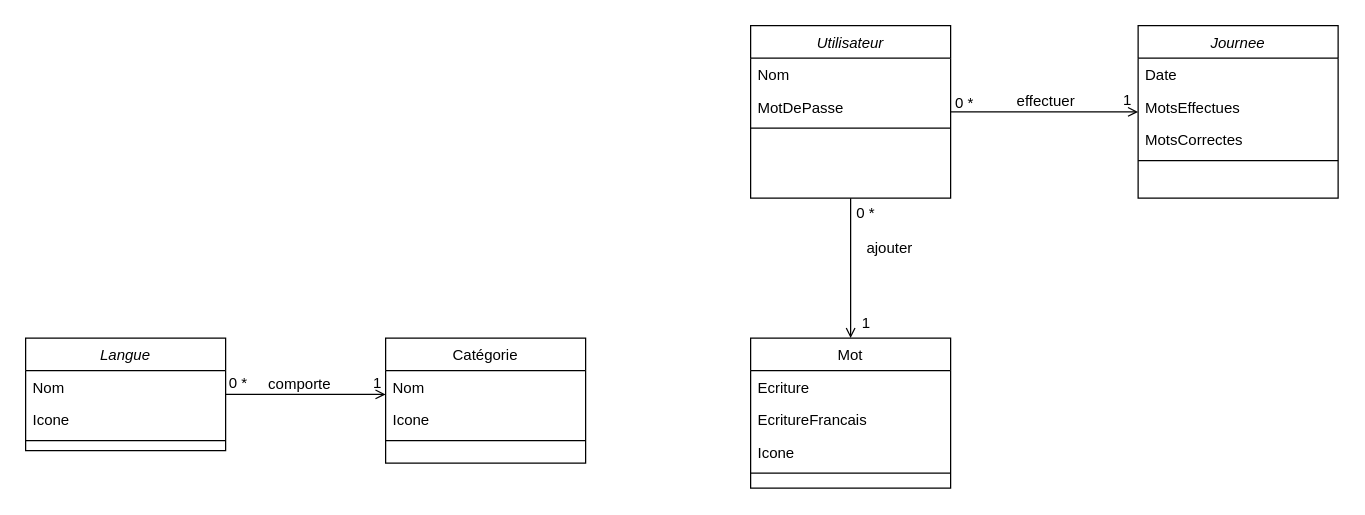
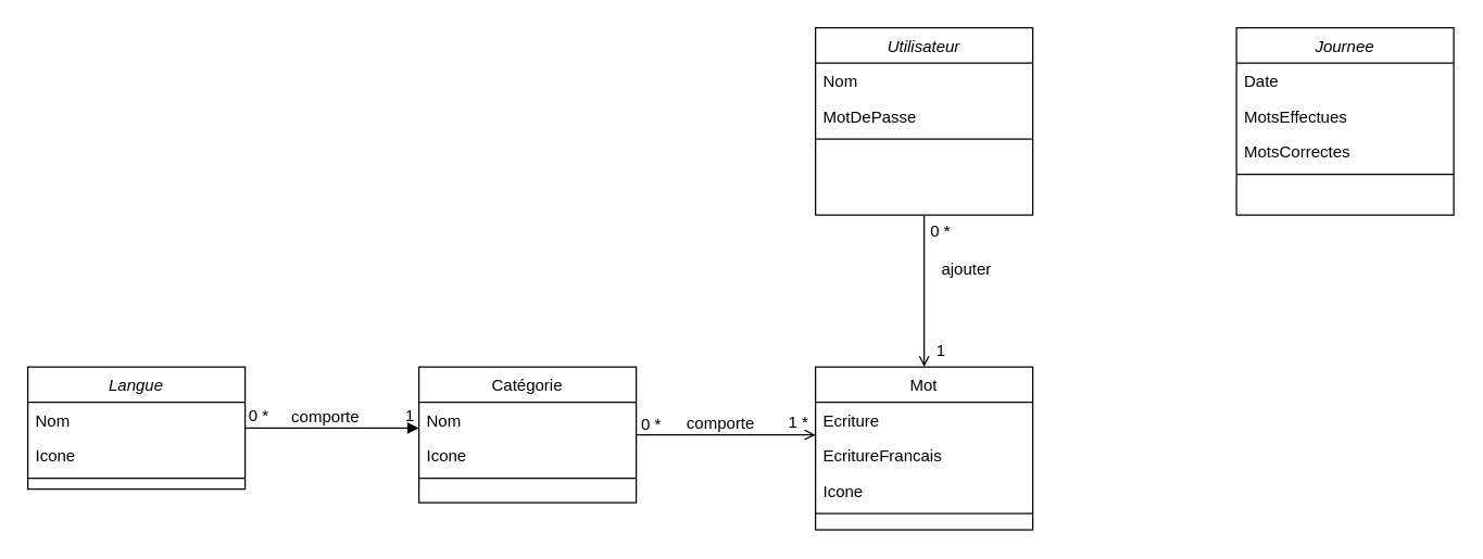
- <mxCell id="36" value="" style="endArrow=open;shadow=0;strokeWidth=1;rounded=0;endFill=1;edgeStyle=elbowEdgeStyle;elbow=vertical;" edge="1" parent="1" source="23" target="31"><mxGeometry x="0.5" y="41" relative="1" as="geometry"><mxPoint x="760" y="88.656" as="sourcePoint" /><mxPoint x="892" y="88.656" as="targetPoint" /><mxPoint x="-40" y="32" as="offset" /></mxGeometry></mxCell>
- <mxCell id="37" value="0 *" style="resizable=0;align=left;verticalAlign=bottom;labelBackgroundColor=none;fontSize=12;" connectable="0" vertex="1" parent="36"><mxGeometry x="-1" relative="1" as="geometry"><mxPoint x="2" y="1" as="offset" /></mxGeometry></mxCell>
- <mxCell id="38" value="1" style="resizable=0;align=right;verticalAlign=bottom;labelBackgroundColor=none;fontSize=12;" connectable="0" vertex="1" parent="36"><mxGeometry x="1" relative="1" as="geometry"><mxPoint x="-4" y="-1" as="offset" /></mxGeometry></mxCell>
- <mxCell id="39" value="effectuer" style="text;html=1;resizable=0;points=[];;align=center;verticalAlign=middle;labelBackgroundColor=none;rounded=0;shadow=0;strokeWidth=1;fontSize=12;" vertex="1" connectable="0" parent="36"><mxGeometry x="0.5" y="49" relative="1" as="geometry"><mxPoint x="-38" y="40" as="offset" /></mxGeometry></mxCell>
- <mxCell id="10" value="" style="endArrow=open;shadow=0;strokeWidth=1;rounded=0;endFill=1;edgeStyle=elbowEdgeStyle;elbow=vertical;" parent="1" source="2" target="6" edge="1"><mxGeometry x="0.5" y="41" relative="1" as="geometry"><mxPoint x="180" y="342" as="sourcePoint" /><mxPoint x="340" y="342" as="targetPoint" /><mxPoint x="-40" y="32" as="offset" /></mxGeometry></mxCell>
+ <mxCell id="10" value="" style="endArrow=block;shadow=0;strokeWidth=1;rounded=0;endFill=1;edgeStyle=elbowEdgeStyle;elbow=vertical;" parent="1" source="2" target="6" edge="1"><mxGeometry x="0.5" y="41" relative="1" as="geometry"><mxPoint x="180" y="342" as="sourcePoint" /><mxPoint x="340" y="342" as="targetPoint" /><mxPoint x="-40" y="32" as="offset" /></mxGeometry></mxCell>
+ <mxCell id="14" value="" style="endArrow=open;shadow=0;strokeWidth=1;rounded=0;endFill=1;edgeStyle=elbowEdgeStyle;elbow=vertical;" edge="1" parent="1" source="6" target="18"><mxGeometry x="0.5" y="41" relative="1" as="geometry"><mxPoint x="468" y="338.71" as="sourcePoint" /><mxPoint x="596" y="338.71" as="targetPoint" /><mxPoint x="-40" y="32" as="offset" /></mxGeometry></mxCell>
+ <mxCell id="15" value="0 *" style="resizable=0;align=left;verticalAlign=bottom;labelBackgroundColor=none;fontSize=12;" connectable="0" vertex="1" parent="14"><mxGeometry x="-1" relative="1" as="geometry"><mxPoint x="2" y="1" as="offset" /></mxGeometry></mxCell>
+ <mxCell id="16" value="1 *" style="resizable=0;align=right;verticalAlign=bottom;labelBackgroundColor=none;fontSize=12;" connectable="0" vertex="1" parent="14"><mxGeometry x="1" relative="1" as="geometry"><mxPoint x="-4" y="-1" as="offset" /></mxGeometry></mxCell>
+ <mxCell id="17" value="comporte" style="text;html=1;resizable=0;points=[];;align=center;verticalAlign=middle;labelBackgroundColor=none;rounded=0;shadow=0;strokeWidth=1;fontSize=12;" vertex="1" connectable="0" parent="14"><mxGeometry x="0.5" y="49" relative="1" as="geometry"><mxPoint x="-38" y="40" as="offset" /></mxGeometry></mxCell>
